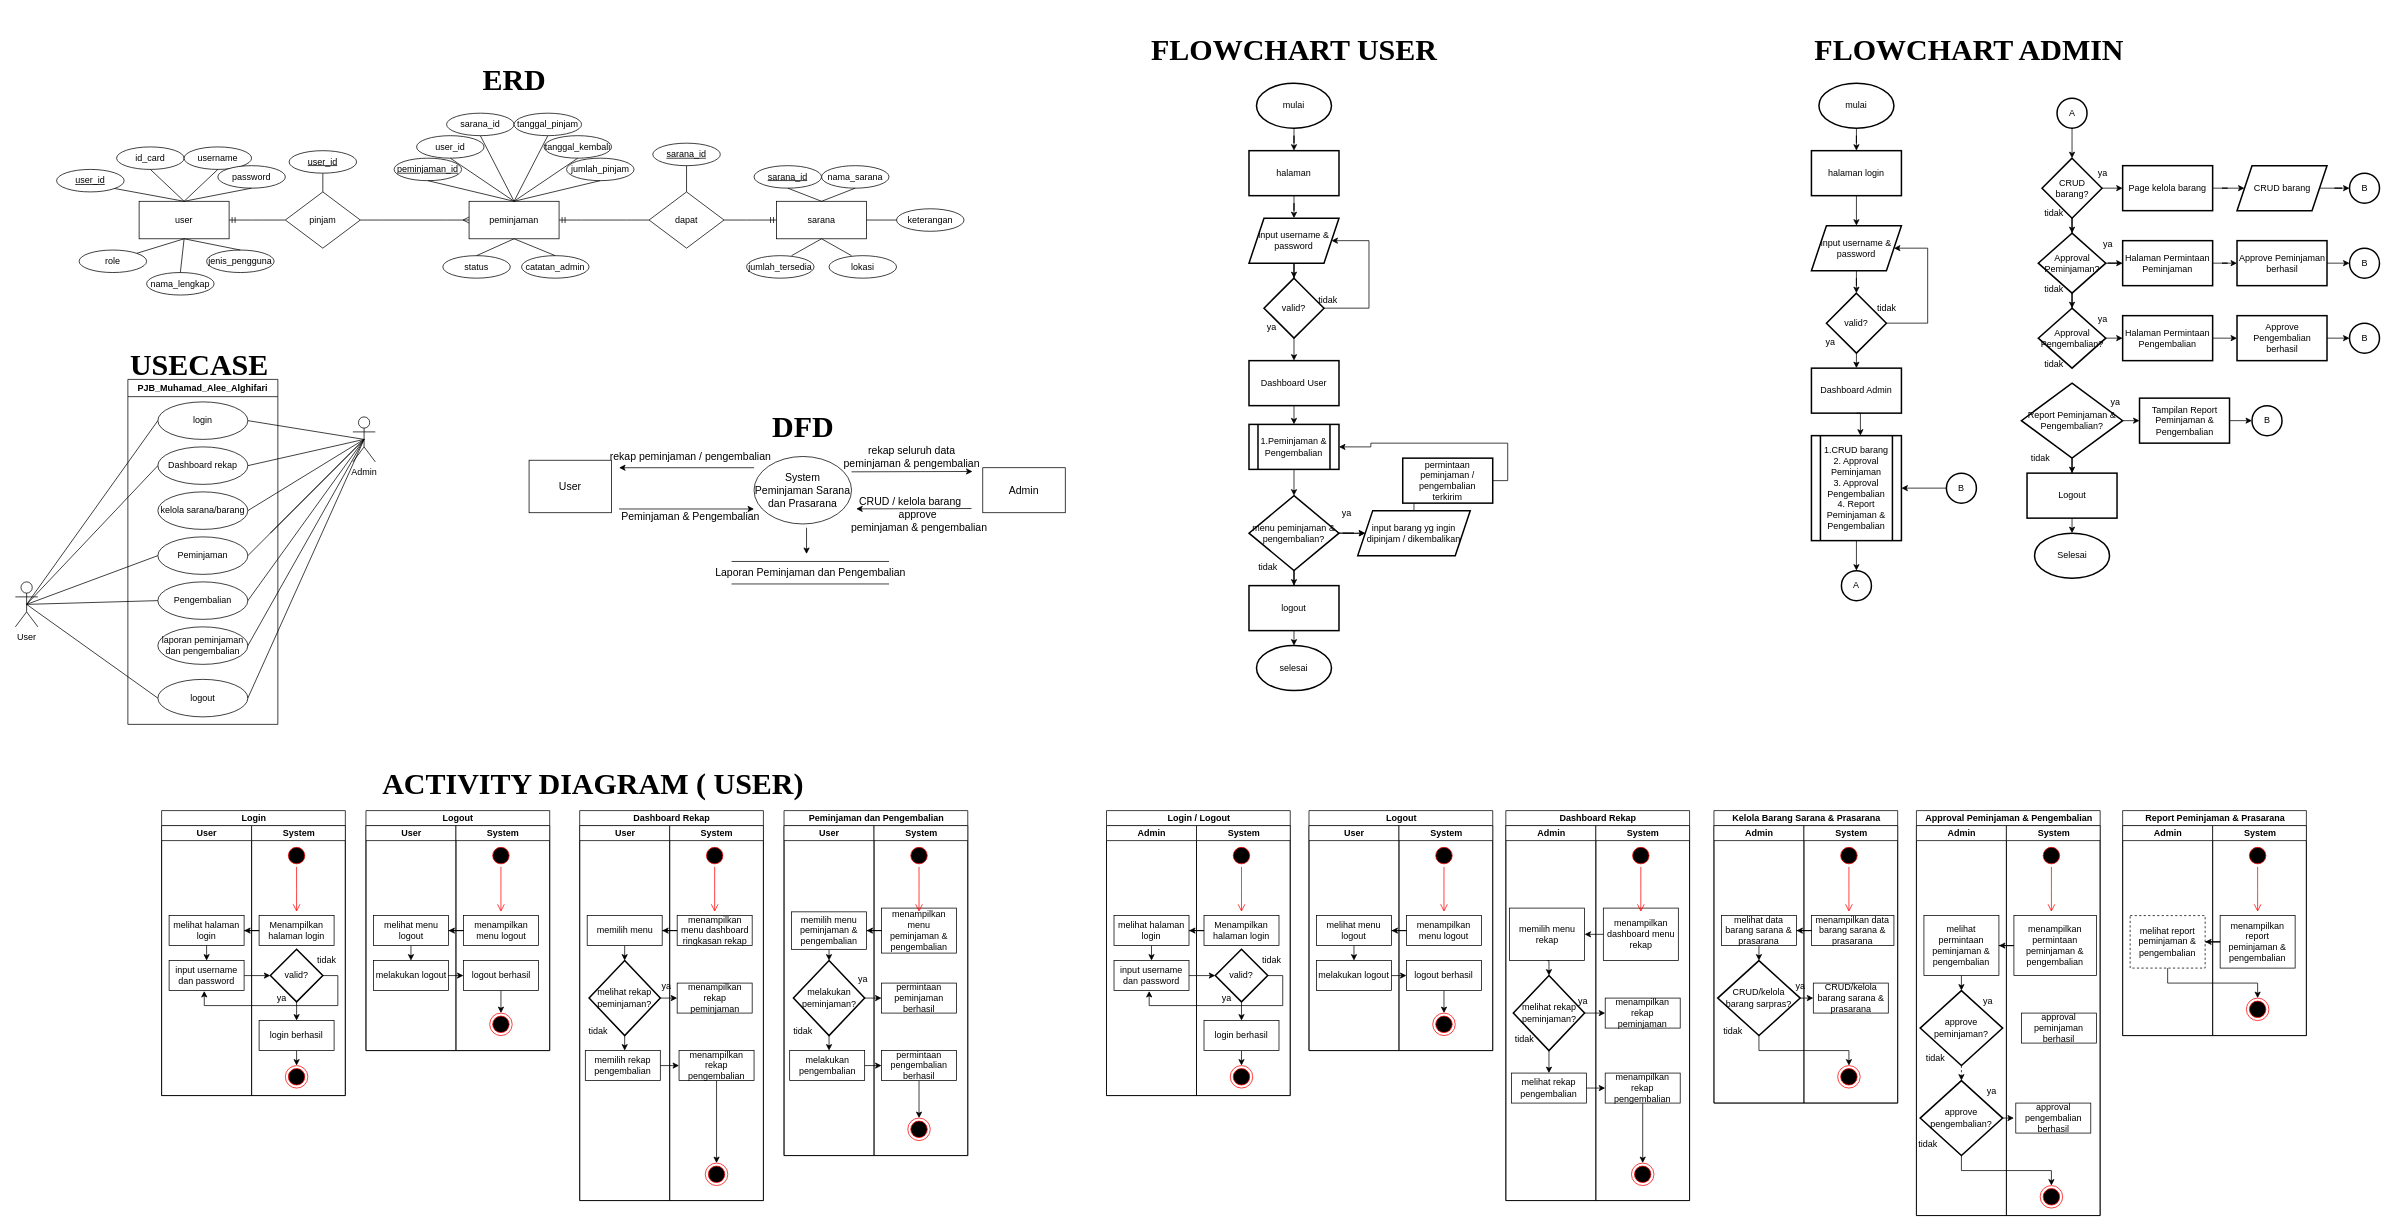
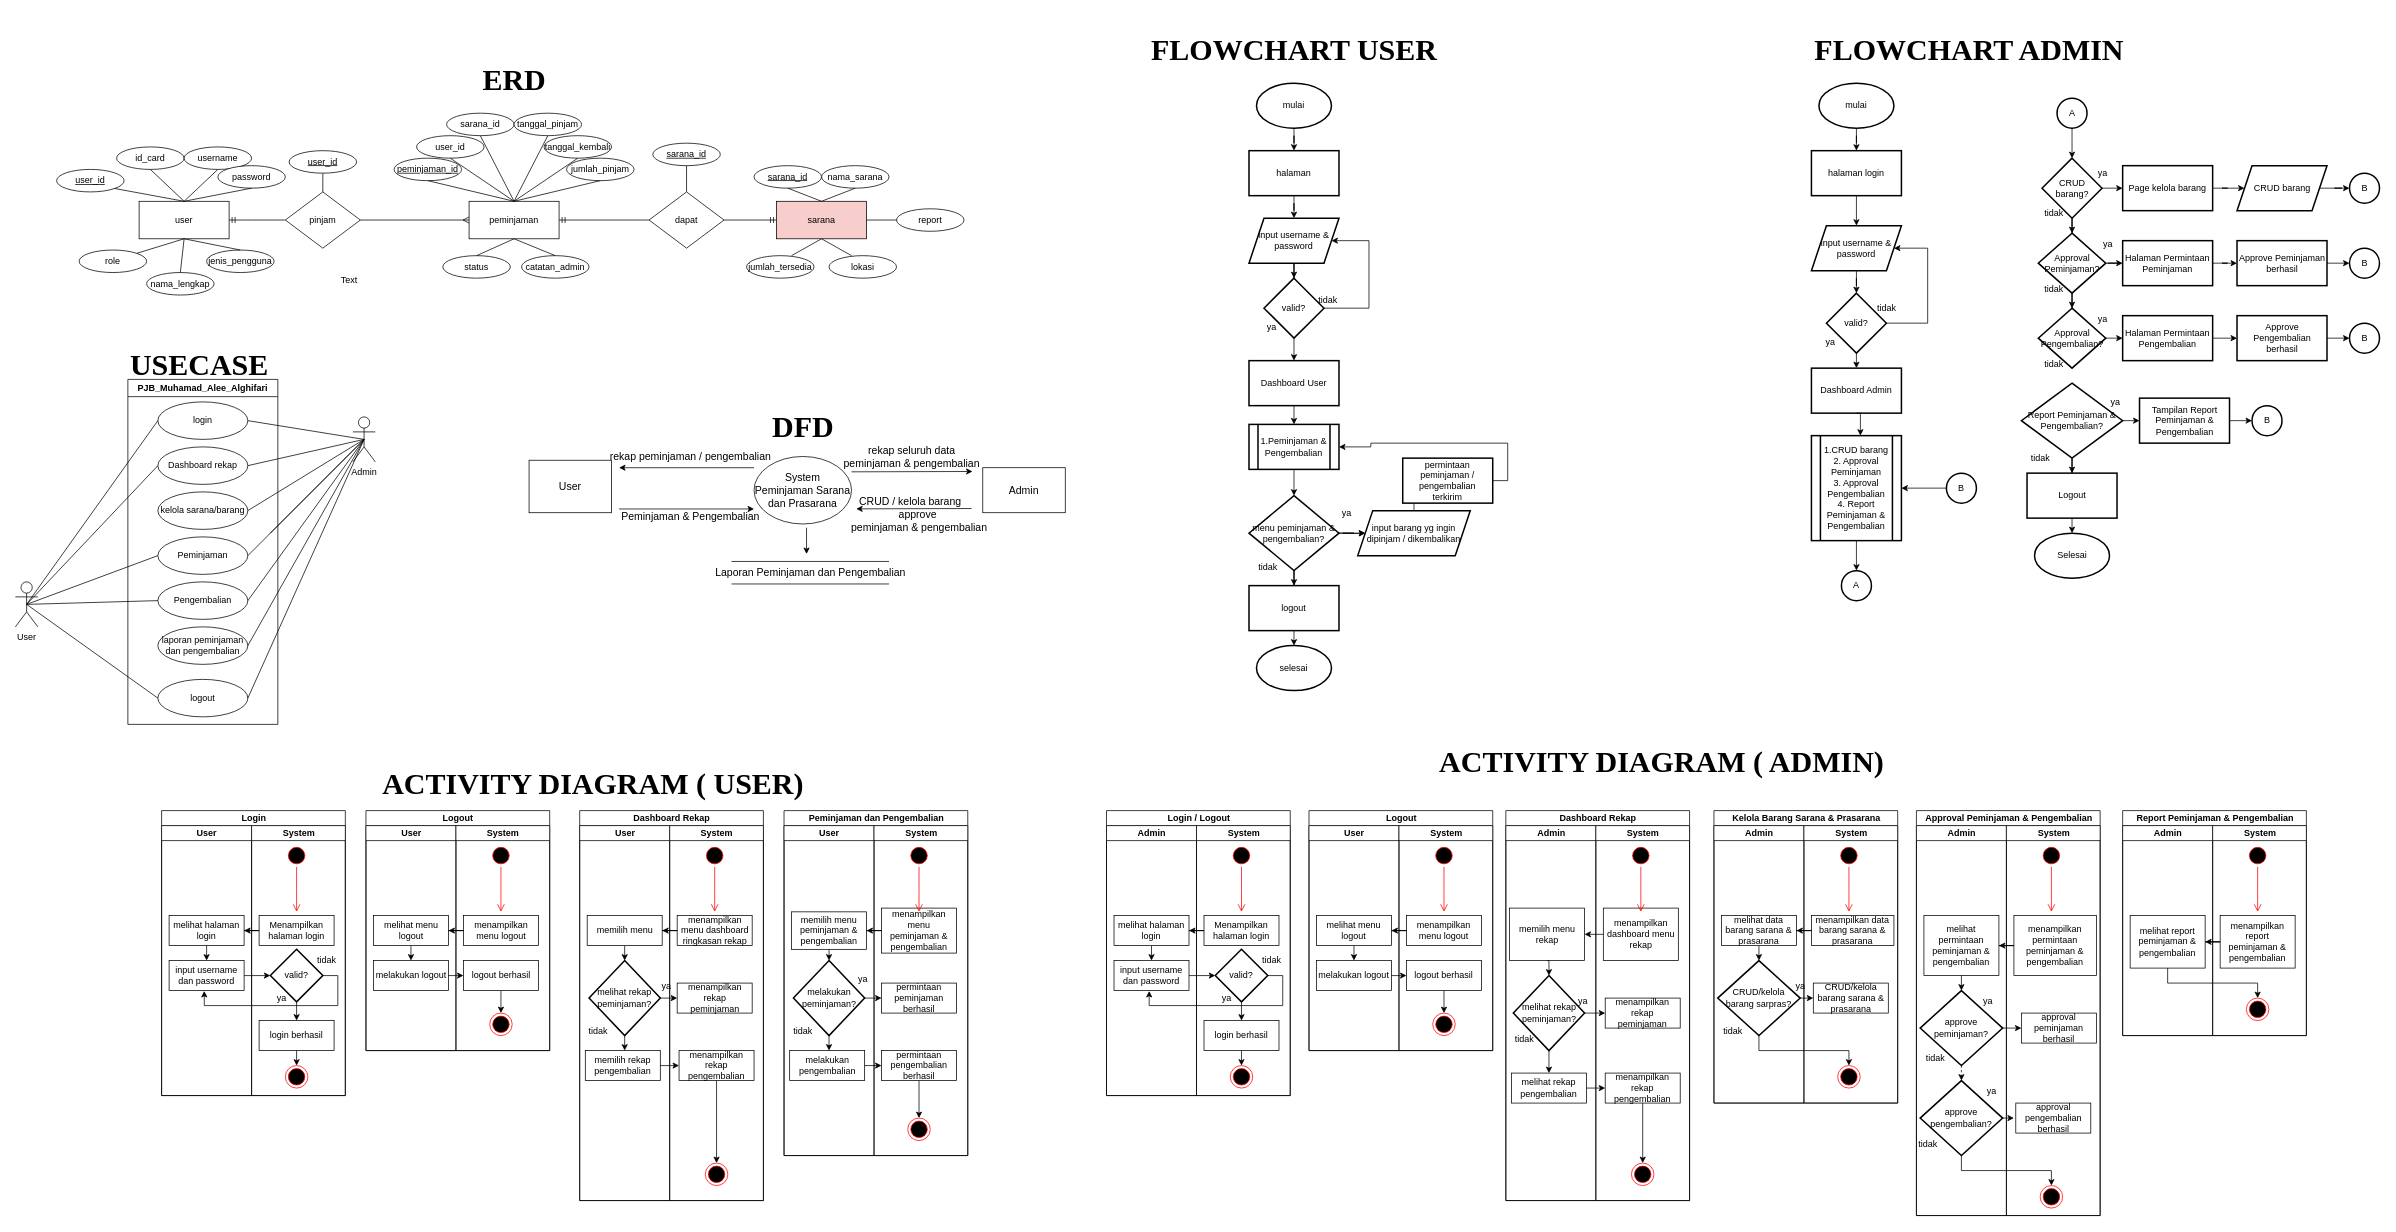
- <mxCell id="30" value="&lt;div&gt;sarana&lt;/div&gt;" style="rounded=0;whiteSpace=wrap;html=1;" vertex="1" parent="1"><mxGeometry x="1035" y="267.5" width="120" height="50" as="geometry" /></mxCell>
+ <mxCell id="30" value="&lt;div&gt;sarana&lt;/div&gt;" style="rounded=0;whiteSpace=wrap;html=1;fillColor=#f8cecc;" vertex="1" parent="1"><mxGeometry x="1035" y="267.5" width="120" height="50" as="geometry" /></mxCell>
- <mxCell id="40" value="&lt;div&gt;keterangan&lt;/div&gt;" style="ellipse;whiteSpace=wrap;html=1;" vertex="1" parent="1"><mxGeometry x="1195" y="277.5" width="90" height="30" as="geometry" /></mxCell>
+ <mxCell id="40" value="&lt;div&gt;report&lt;/div&gt;" style="ellipse;whiteSpace=wrap;html=1;" vertex="1" parent="1"><mxGeometry x="1195" y="277.5" width="90" height="30" as="geometry" /></mxCell>
+ <mxCell id="115" value="Text" style="text;html=1;align=center;verticalAlign=middle;resizable=0;points=[];autosize=1;strokeColor=none;fillColor=none;" vertex="1" parent="1"><mxGeometry x="440" y="358" width="50" height="30" as="geometry" /></mxCell>
+ <mxCell id="179" value="&lt;h1&gt;&lt;font style=&quot;font-size: 40px;&quot; face=&quot;Garamond&quot;&gt;ACTIVITY DIAGRAM ( ADMIN)&lt;/font&gt;&lt;/h1&gt;" style="text;html=1;align=center;verticalAlign=middle;resizable=0;points=[];autosize=1;strokeColor=none;fillColor=none;" vertex="1" parent="1"><mxGeometry x="1910" y="970" width="610" height="90" as="geometry" /></mxCell>
- <mxCell id="238" value="Report Peminjaman &amp;amp; Prasarana" style="swimlane;childLayout=stackLayout;resizeParent=1;resizeParentMax=0;startSize=20;html=1;" vertex="1" parent="1"><mxGeometry x="2830" y="1080" width="245" height="300" as="geometry" /></mxCell>
+ <mxCell id="238" value="Report Peminjaman &amp;amp; Pengembalian" style="swimlane;childLayout=stackLayout;resizeParent=1;resizeParentMax=0;startSize=20;html=1;" vertex="1" parent="1"><mxGeometry x="2830" y="1080" width="245" height="300" as="geometry" /></mxCell>
- <mxCell id="240" value="melihat report peminjaman &amp;amp; pengembalian" style="whiteSpace=wrap;html=1;align=center;dashed=1;" vertex="1" parent="239"><mxGeometry x="10" y="120" width="100" height="70" as="geometry" /></mxCell>
+ <mxCell id="240" value="melihat report peminjaman &amp;amp; pengembalian" style="whiteSpace=wrap;html=1;align=center;" vertex="1" parent="239"><mxGeometry x="10" y="120" width="100" height="70" as="geometry" /></mxCell>
+ <mxCell id="236" style="edgeStyle=orthogonalEdgeStyle;rounded=0;orthogonalLoop=1;jettySize=auto;html=1;exitX=1;exitY=0.5;exitDx=0;exitDy=0;exitPerimeter=0;entryX=0;entryY=0.5;entryDx=0;entryDy=0;" edge="1" parent="216" source="219" target="233"><mxGeometry relative="1" as="geometry" /></mxCell>
